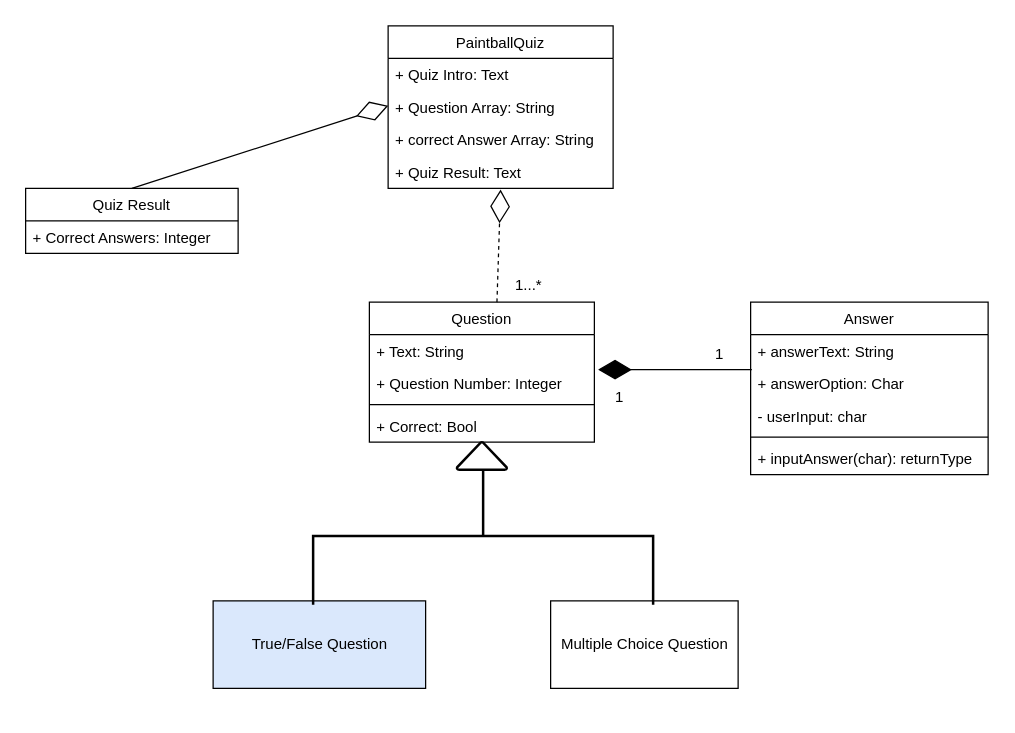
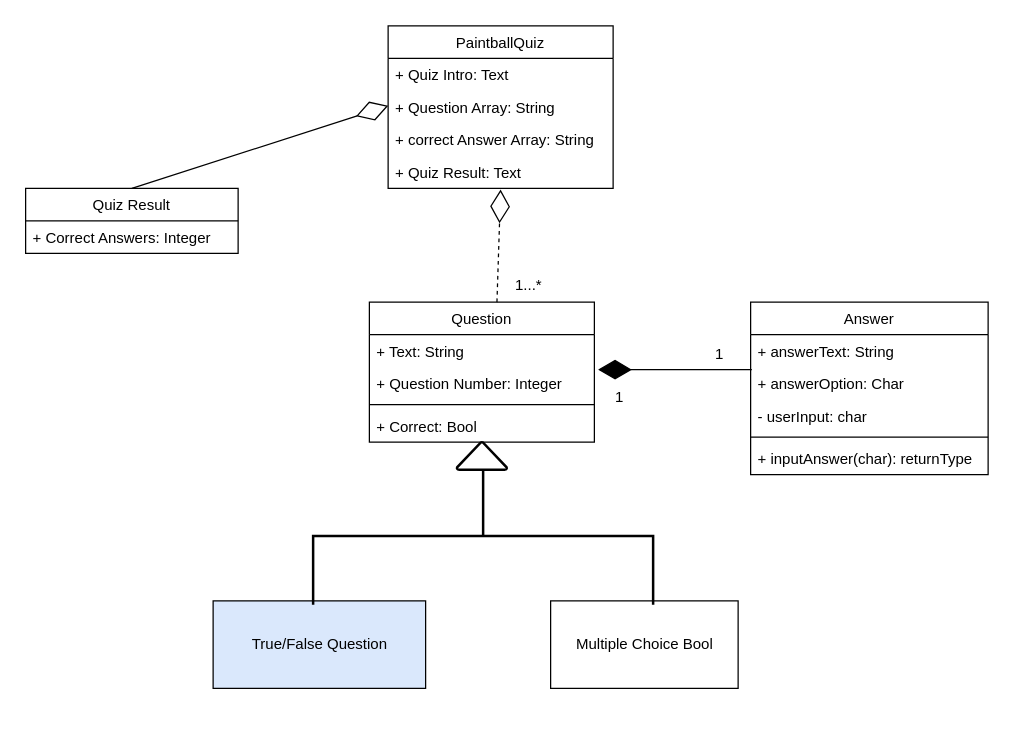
- <mxCell id="21" value="Multiple Choice Question" style="html=1;" vertex="1" parent="1"><mxGeometry x="440" y="480" width="150" height="70" as="geometry" /></mxCell>
+ <mxCell id="21" value="Multiple Choice Bool" style="html=1;" vertex="1" parent="1"><mxGeometry x="440" y="480" width="150" height="70" as="geometry" /></mxCell>
